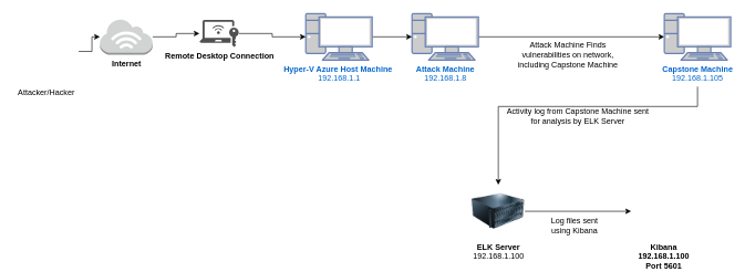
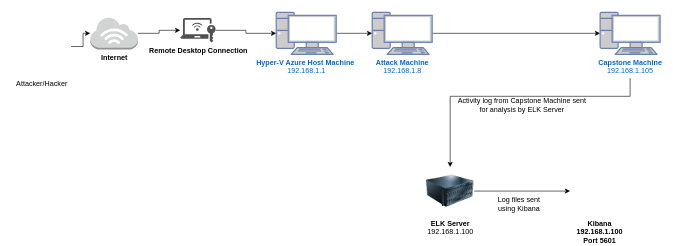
- <mxCell id="11" value="Attack Machine Finds vulnerabilities on network, including Capstone Machine" style="text;html=1;strokeColor=none;fillColor=none;align=center;verticalAlign=middle;whiteSpace=wrap;rounded=0;" vertex="1" parent="1"><mxGeometry x="770" y="60" width="170" height="44" as="geometry" /></mxCell>
